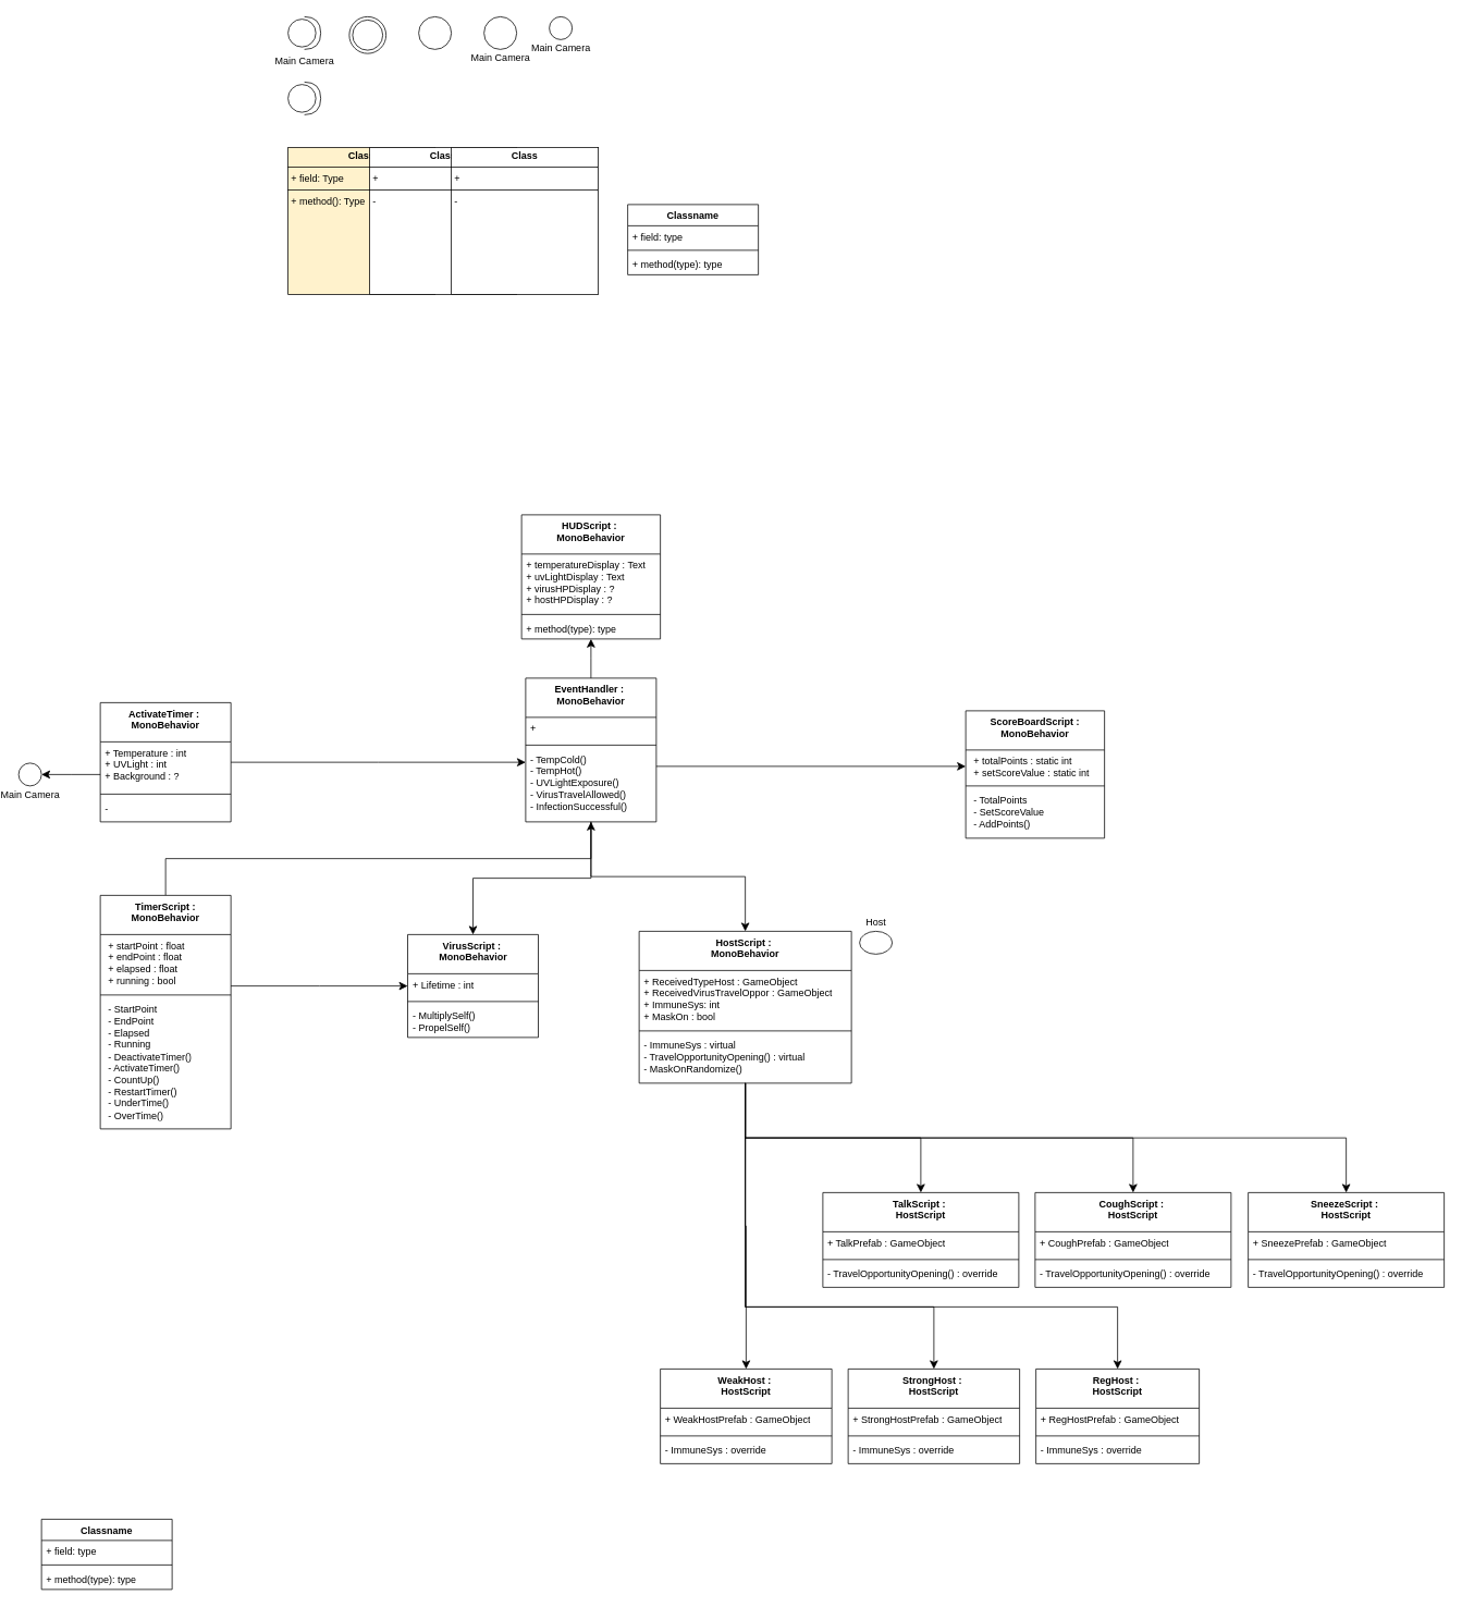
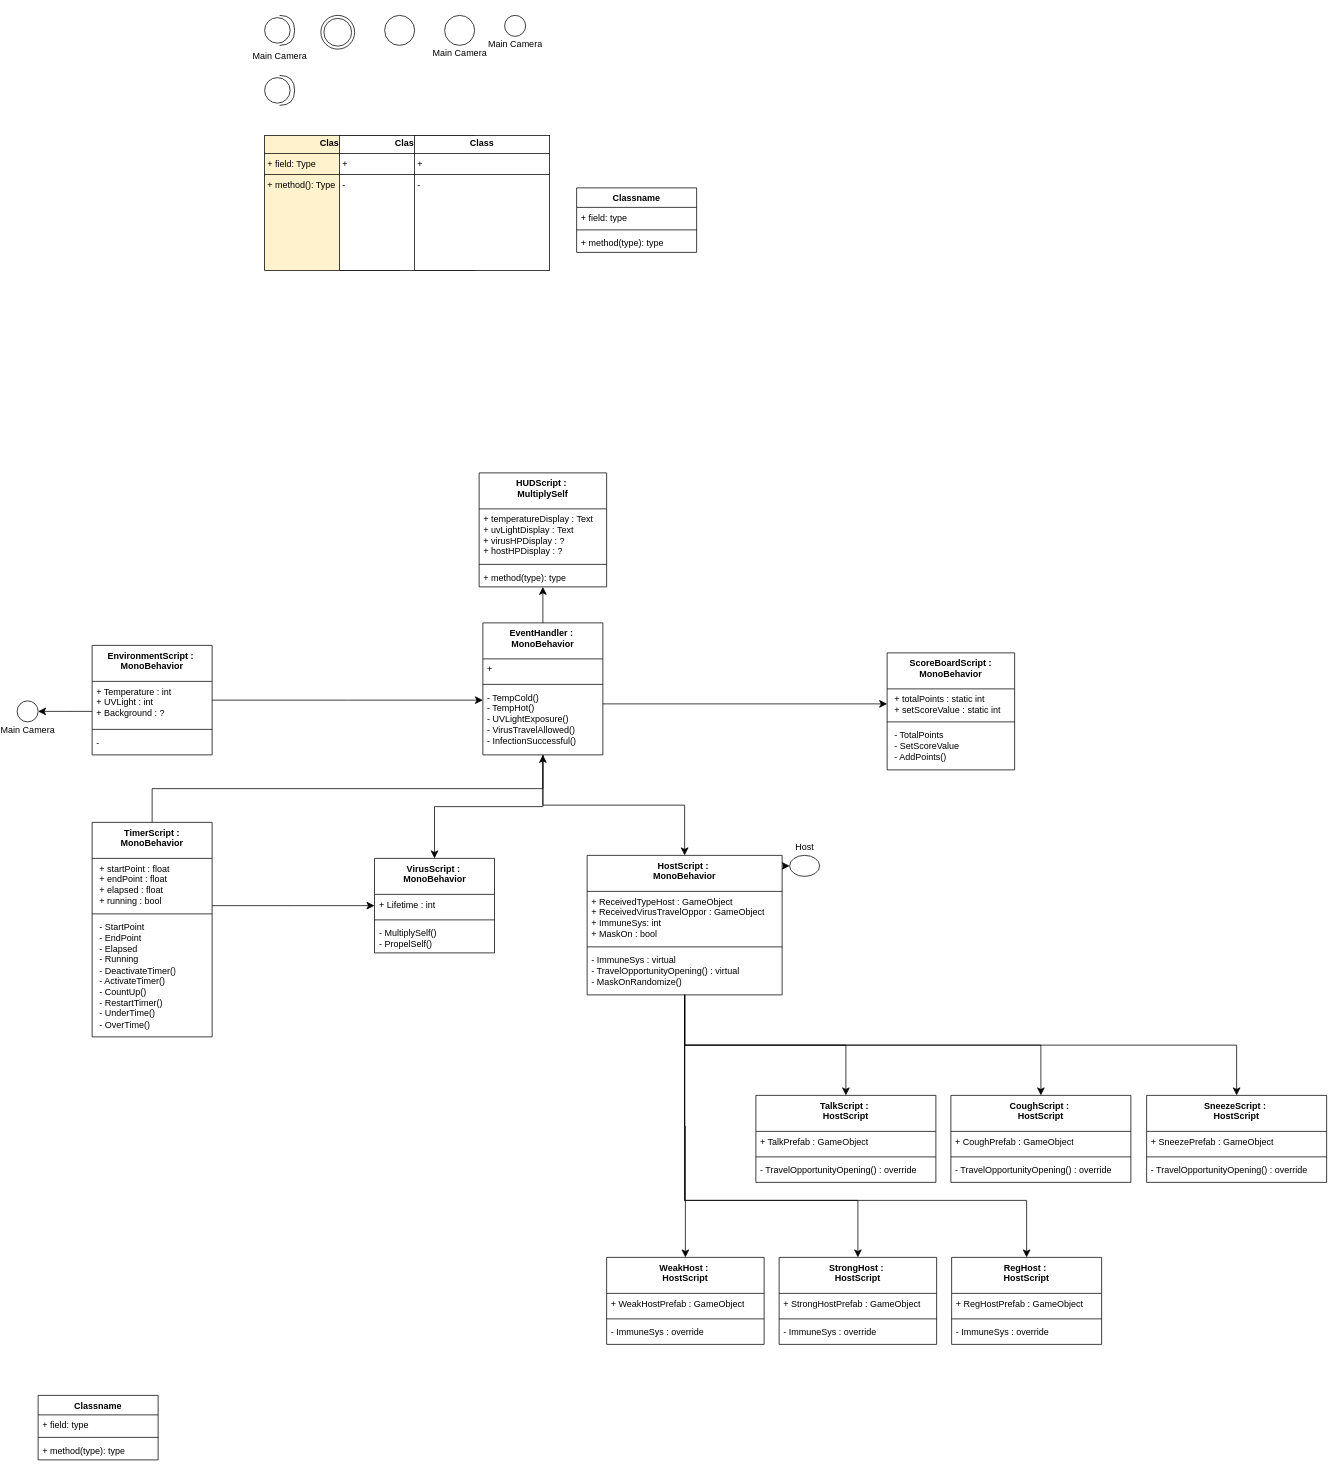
- <mxCell id="45" value="HUDScript :&amp;nbsp;&lt;br&gt;MonoBehavior" style="swimlane;fontStyle=1;align=center;verticalAlign=top;childLayout=stackLayout;horizontal=1;startSize=48;horizontalStack=0;resizeParent=1;resizeParentMax=0;resizeLast=0;collapsible=1;marginBottom=0;whiteSpace=wrap;html=1;autosize=1;" vertex="1" parent="1"><mxGeometry x="636" y="630" width="170" height="152" as="geometry"><mxRectangle x="456" y="270" width="100" height="30" as="alternateBounds" /></mxGeometry></mxCell>
+ <mxCell id="45" value="HUDScript :&amp;nbsp;&lt;br&gt;MultiplySelf" style="swimlane;fontStyle=1;align=center;verticalAlign=top;childLayout=stackLayout;horizontal=1;startSize=48;horizontalStack=0;resizeParent=1;resizeParentMax=0;resizeLast=0;collapsible=1;marginBottom=0;whiteSpace=wrap;html=1;autosize=1;" vertex="1" parent="1"><mxGeometry x="636" y="630" width="170" height="152" as="geometry"><mxRectangle x="456" y="270" width="100" height="30" as="alternateBounds" /></mxGeometry></mxCell>
- <mxCell id="23" value="ActivateTimer :&amp;nbsp;&lt;br&gt;MonoBehavior" style="swimlane;fontStyle=1;align=center;verticalAlign=top;childLayout=stackLayout;horizontal=1;startSize=48;horizontalStack=0;resizeParent=1;resizeParentMax=0;resizeLast=0;collapsible=1;marginBottom=0;whiteSpace=wrap;html=1;autosize=1;" vertex="1" parent="1"><mxGeometry x="120" y="860" width="160" height="146" as="geometry"><mxRectangle x="456" y="270" width="100" height="30" as="alternateBounds" /></mxGeometry></mxCell>
+ <mxCell id="23" value="EnvironmentScript :&amp;nbsp;&lt;br&gt;MonoBehavior" style="swimlane;fontStyle=1;align=center;verticalAlign=top;childLayout=stackLayout;horizontal=1;startSize=48;horizontalStack=0;resizeParent=1;resizeParentMax=0;resizeLast=0;collapsible=1;marginBottom=0;whiteSpace=wrap;html=1;autosize=1;" vertex="1" parent="1"><mxGeometry x="120" y="860" width="160" height="146" as="geometry"><mxRectangle x="456" y="270" width="100" height="30" as="alternateBounds" /></mxGeometry></mxCell>
+ <mxCell id="19" style="edgeStyle=elbowEdgeStyle;rounded=0;orthogonalLoop=1;jettySize=auto;elbow=vertical;html=1;strokeColor=default;align=center;verticalAlign=middle;fontFamily=Helvetica;fontSize=12;fontColor=default;labelBackgroundColor=default;startSize=8;endArrow=none;endSize=8;startArrow=classic;startFill=1;endFill=0;" edge="1" parent="1" source="20" target="33"><mxGeometry relative="1" as="geometry" /></mxCell>
